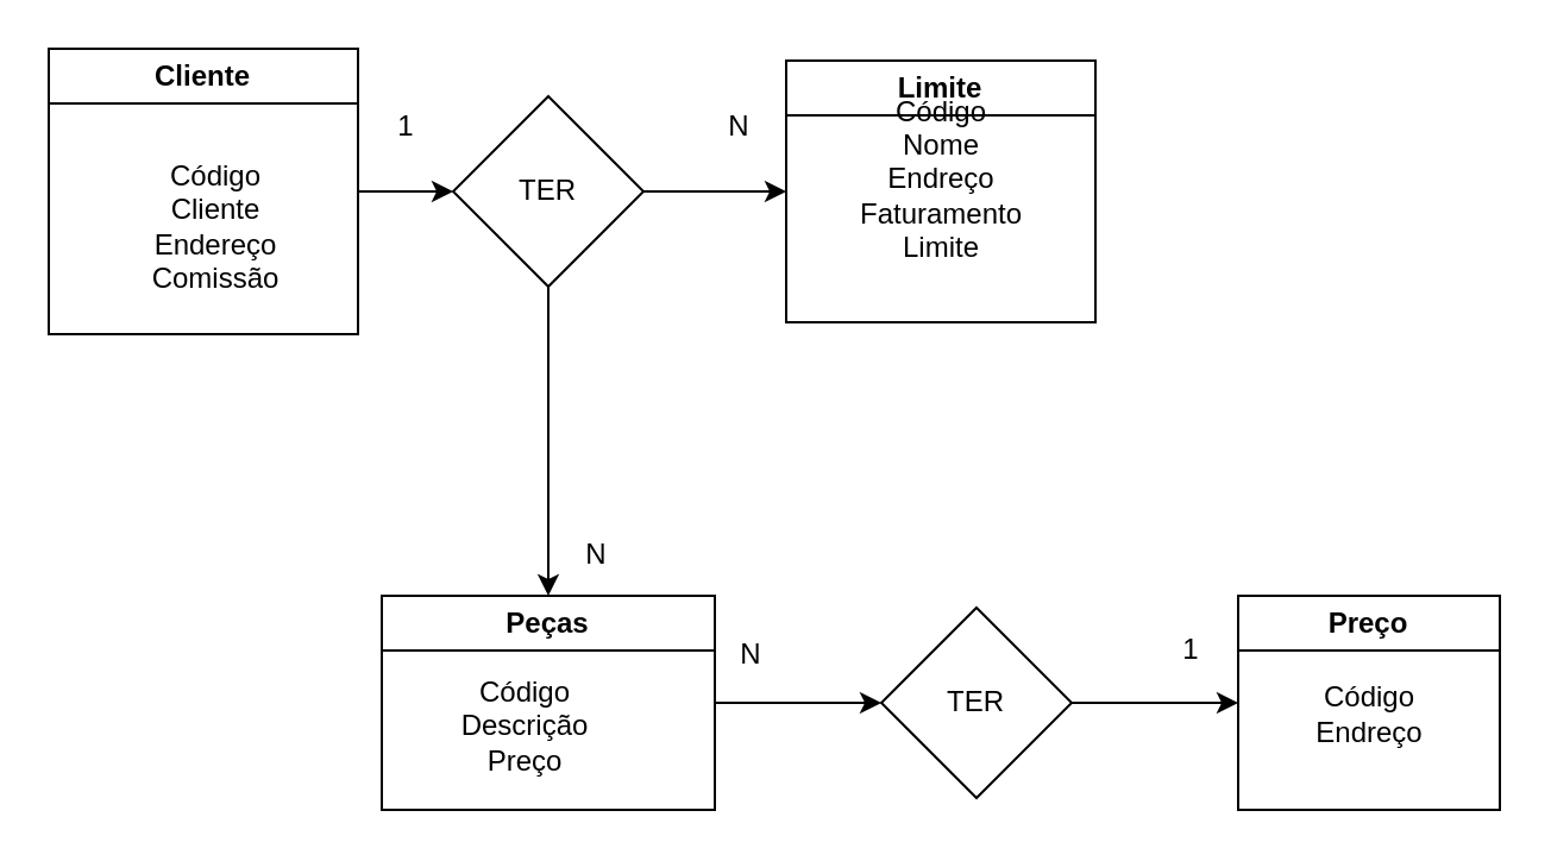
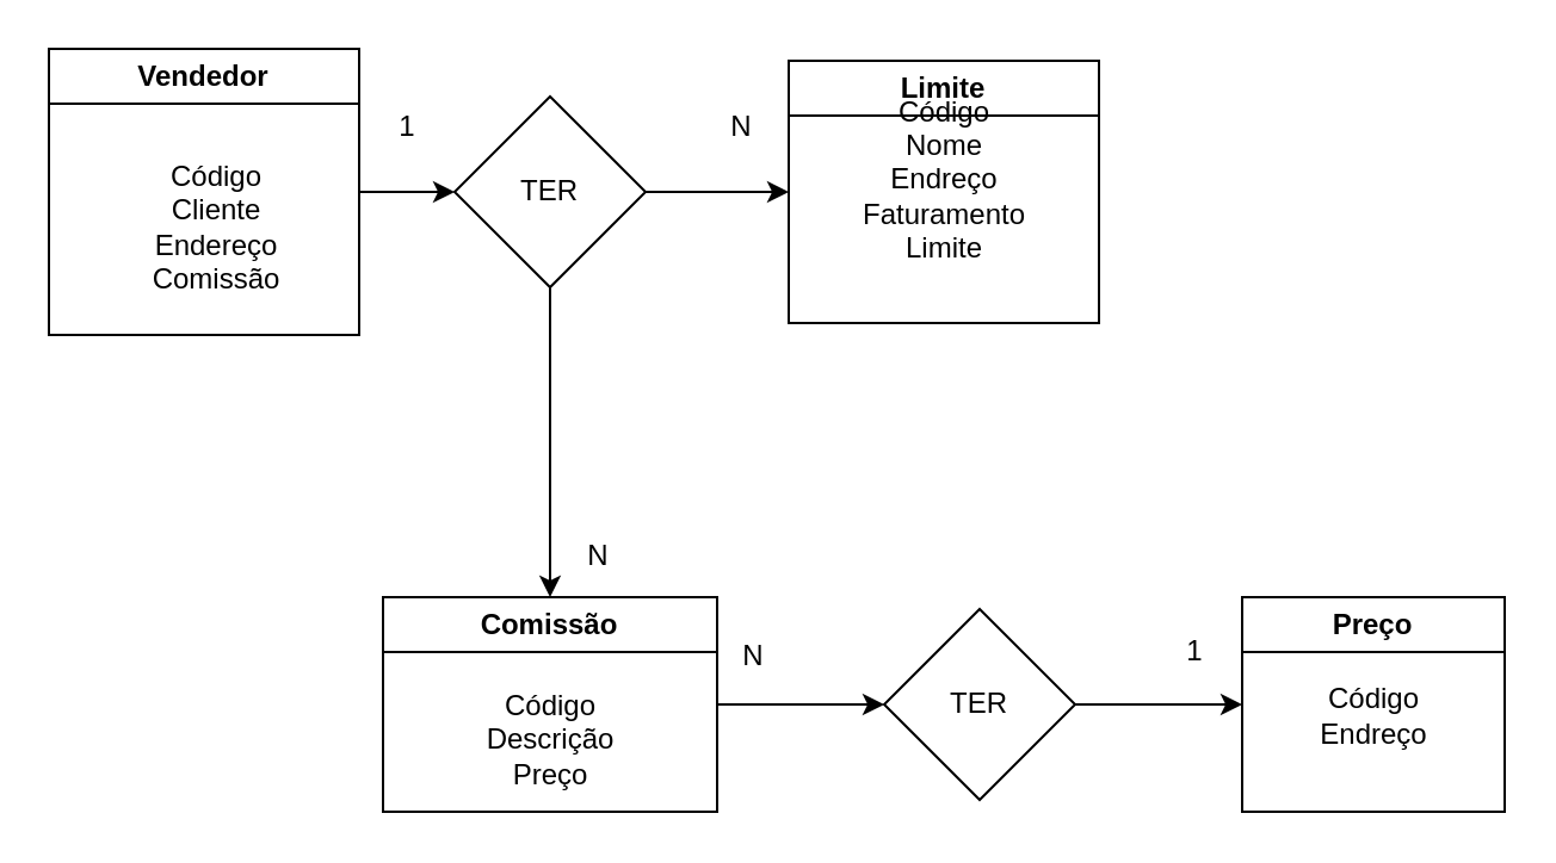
- <mxCell id="3" value="Cliente" style="swimlane;whiteSpace=wrap;html=1;" vertex="1" parent="1"><mxGeometry x="20" y="20" width="130" height="120" as="geometry" /></mxCell>
+ <mxCell id="3" value="Vendedor" style="swimlane;whiteSpace=wrap;html=1;" vertex="1" parent="1"><mxGeometry x="20" y="20" width="130" height="120" as="geometry" /></mxCell>
- <mxCell id="11" value="Peças" style="swimlane;whiteSpace=wrap;html=1;" vertex="1" parent="1"><mxGeometry x="160" y="250" width="140" height="90" as="geometry" /></mxCell>
+ <mxCell id="11" value="Comissão" style="swimlane;whiteSpace=wrap;html=1;" vertex="1" parent="1"><mxGeometry x="160" y="250" width="140" height="90" as="geometry" /></mxCell>
- <mxCell id="12" value="&lt;div&gt;Código&lt;/div&gt;&lt;div&gt;Descrição&lt;/div&gt;&lt;div&gt;Preço&lt;br&gt;&lt;/div&gt;" style="text;html=1;align=center;verticalAlign=middle;resizable=0;points=[];autosize=1;strokeColor=none;fillColor=none;" vertex="1" parent="11"><mxGeometry x="20" y="25" width="80" height="60" as="geometry" /></mxCell>
+ <mxCell id="12" value="&lt;div&gt;Código&lt;/div&gt;&lt;div&gt;Descrição&lt;/div&gt;&lt;div&gt;Preço&lt;br&gt;&lt;/div&gt;" style="text;html=1;align=center;verticalAlign=middle;resizable=0;points=[];autosize=1;strokeColor=none;fillColor=none;" vertex="1" parent="11"><mxGeometry x="30" y="30" width="80" height="60" as="geometry" /></mxCell>
